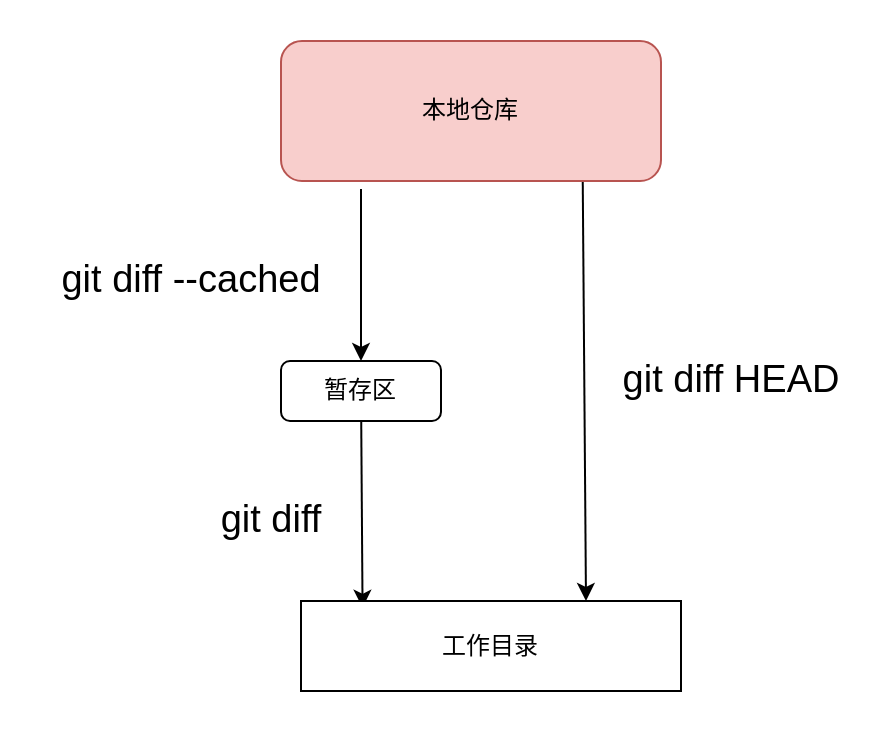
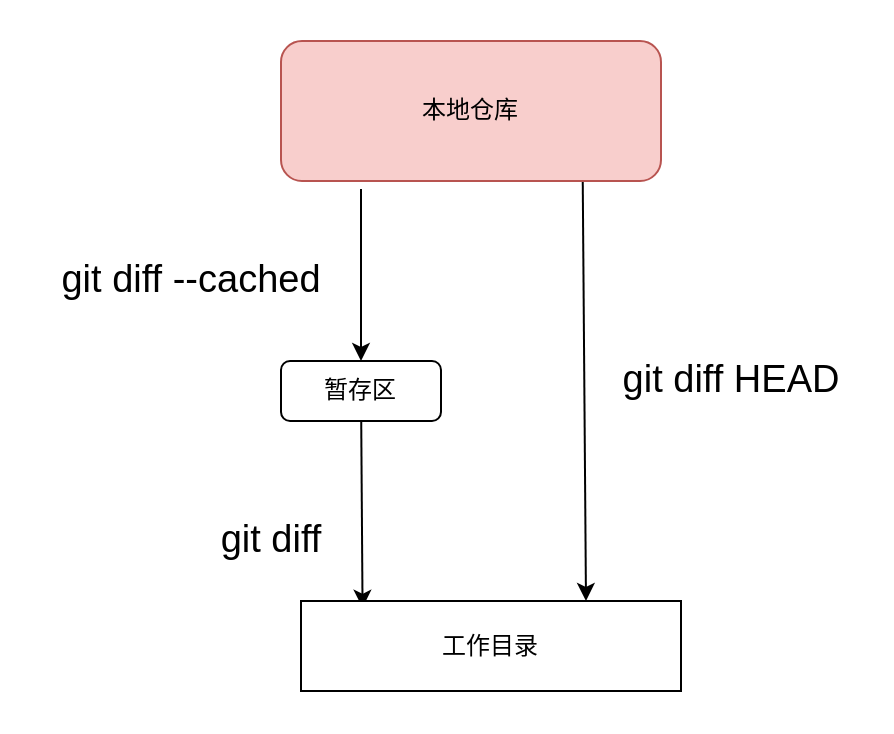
- <mxCell id="9" value="&lt;font style=&quot;font-size: 19px&quot;&gt;git diff &lt;/font&gt;" parent="1" style="text;html=1;resizable=0;autosize=1;align=center;verticalAlign=middle;points=[];fillColor=none;strokeColor=none;rounded=0;" vertex="1"><mxGeometry as="geometry" x="100" y="250" width="70" height="20" /></mxCell>
+ <mxCell id="9" value="&lt;font style=&quot;font-size: 19px&quot;&gt;git diff &lt;/font&gt;" parent="1" style="text;html=1;resizable=0;autosize=1;align=center;verticalAlign=middle;points=[];fillColor=none;strokeColor=none;rounded=0;" vertex="1"><mxGeometry x="100" y="260" as="geometry" width="70" height="20" /></mxCell>
